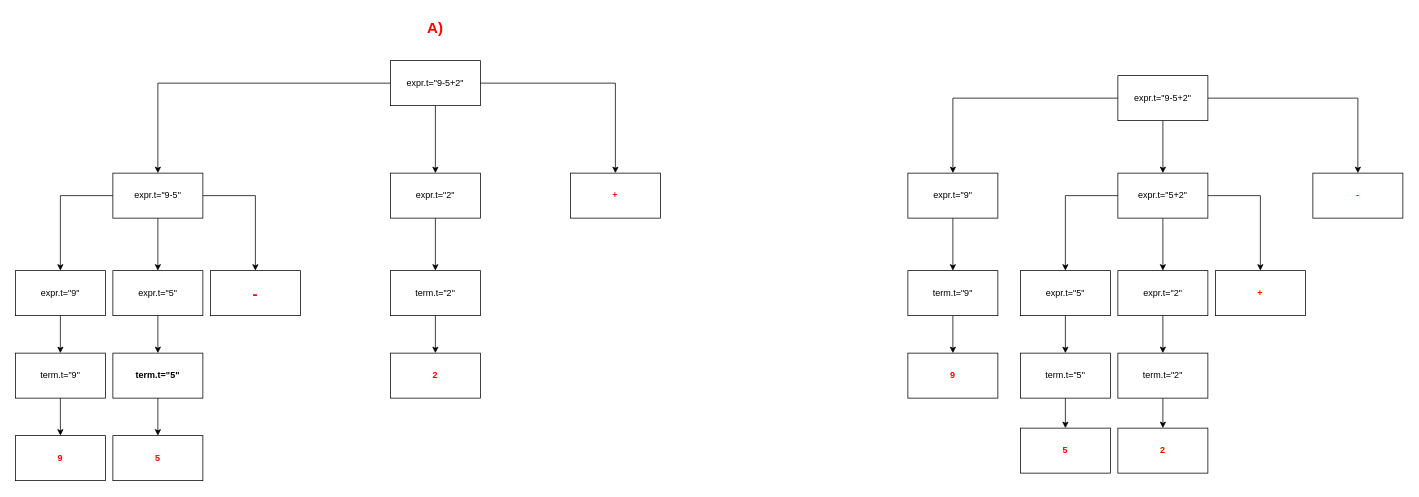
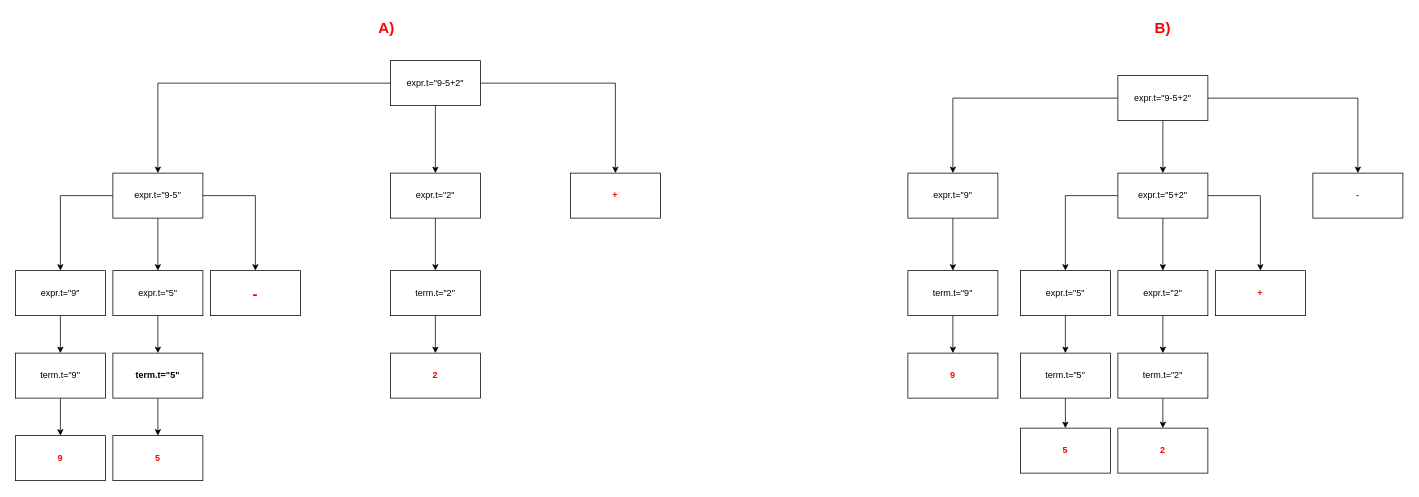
- <mxCell id="29" value="&lt;b&gt;&lt;font style=&quot;font-size: 20px;&quot; color=&quot;#ff0000&quot;&gt;A)&lt;/font&gt;&lt;/b&gt;" style="text;html=1;strokeColor=none;fillColor=none;align=center;verticalAlign=middle;whiteSpace=wrap;rounded=0;" vertex="1" parent="1"><mxGeometry x="550" y="20" width="60" height="30" as="geometry" /></mxCell>
+ <mxCell id="29" value="&lt;b&gt;&lt;font style=&quot;font-size: 20px;&quot; color=&quot;#ff0000&quot;&gt;A)&lt;/font&gt;&lt;/b&gt;" style="text;html=1;strokeColor=none;fillColor=none;align=center;verticalAlign=middle;whiteSpace=wrap;rounded=0;" vertex="1" parent="1"><mxGeometry x="485" y="20" width="60" height="30" as="geometry" /></mxCell>
+ <mxCell id="55" value="&lt;b&gt;&lt;font style=&quot;font-size: 20px;&quot; color=&quot;#ff0000&quot;&gt;B)&lt;/font&gt;&lt;/b&gt;" style="text;html=1;strokeColor=none;fillColor=none;align=center;verticalAlign=middle;whiteSpace=wrap;rounded=0;" vertex="1" parent="1"><mxGeometry x="1520" y="20" width="60" height="30" as="geometry" /></mxCell>
